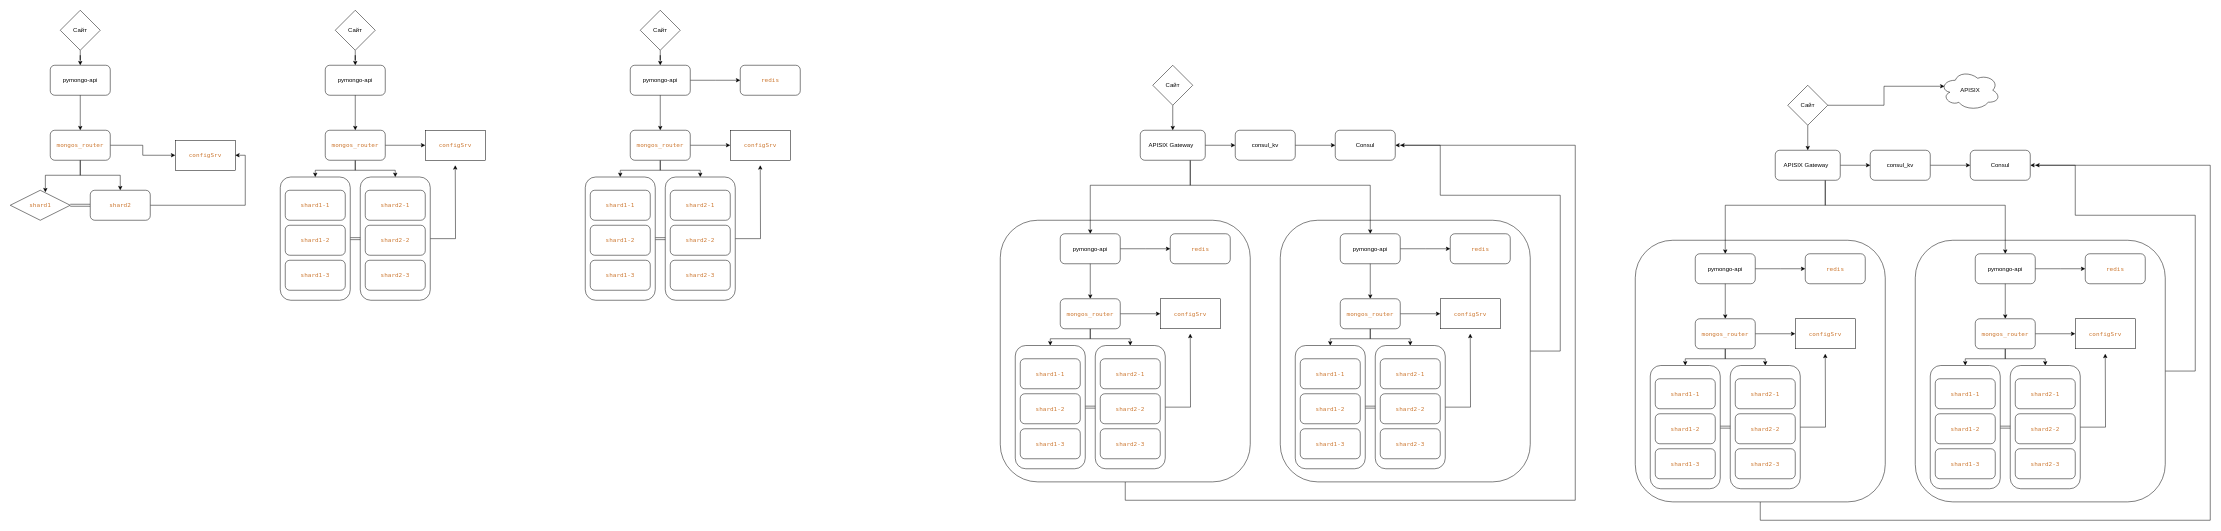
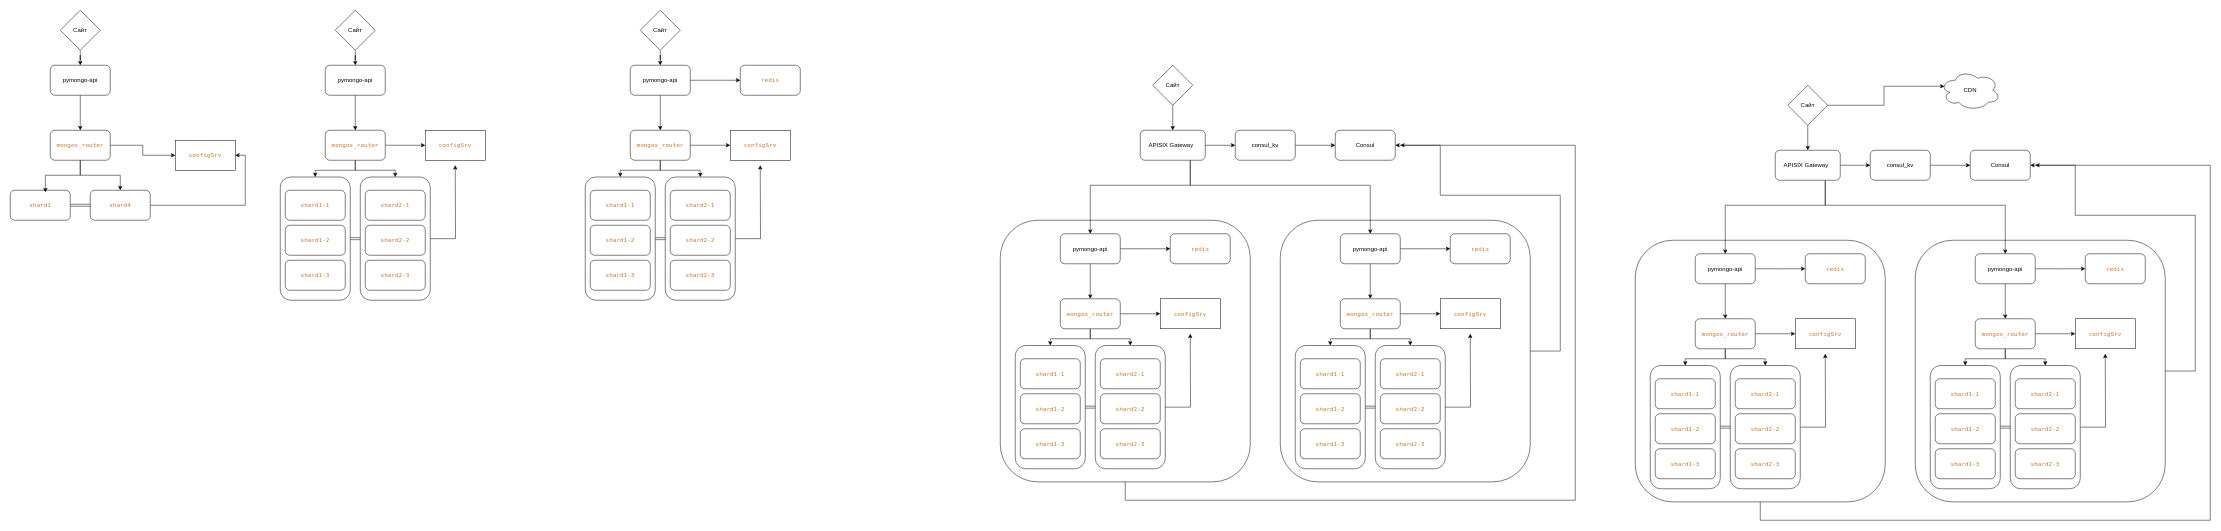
- <mxCell id="157" value="APISIX" style="ellipse;shape=cloud;whiteSpace=wrap;html=1;" vertex="1" parent="1"><mxGeometry x="3880" y="140" width="120" height="80" as="geometry" /></mxCell>
+ <mxCell id="157" value="CDN" style="ellipse;shape=cloud;whiteSpace=wrap;html=1;" vertex="1" parent="1"><mxGeometry x="3880" y="140" width="120" height="80" as="geometry" /></mxCell>
- <mxCell id="13" value="&lt;pre style=&quot;forced-color-adjust: none; color: rgb(169, 183, 198); font-size: 12px; font-style: normal; font-variant-ligatures: normal; font-variant-caps: normal; font-weight: 400; letter-spacing: normal; orphans: 2; text-align: left; text-indent: 0px; text-transform: none; widows: 2; word-spacing: 0px; -webkit-text-stroke-width: 0px; text-decoration-thickness: initial; text-decoration-style: initial; text-decoration-color: initial; font-family: &amp;quot;JetBrains Mono&amp;quot;, monospace;&quot;&gt;&lt;span style=&quot;forced-color-adjust: none; color: rgb(204, 120, 50);&quot;&gt;shard1&lt;/span&gt;&lt;/pre&gt;" style="rhombus;whiteSpace=wrap;html=1;" vertex="1" parent="1"><mxGeometry x="20" y="380" width="120" height="60" as="geometry" /></mxCell>
+ <mxCell id="13" value="&lt;pre style=&quot;forced-color-adjust: none; color: rgb(169, 183, 198); font-size: 12px; font-style: normal; font-variant-ligatures: normal; font-variant-caps: normal; font-weight: 400; letter-spacing: normal; orphans: 2; text-align: left; text-indent: 0px; text-transform: none; widows: 2; word-spacing: 0px; -webkit-text-stroke-width: 0px; text-decoration-thickness: initial; text-decoration-style: initial; text-decoration-color: initial; font-family: &amp;quot;JetBrains Mono&amp;quot;, monospace;&quot;&gt;&lt;span style=&quot;forced-color-adjust: none; color: rgb(204, 120, 50);&quot;&gt;shard1&lt;/span&gt;&lt;/pre&gt;" style="rounded=1;whiteSpace=wrap;html=1;" vertex="1" parent="1"><mxGeometry x="20" y="380" width="120" height="60" as="geometry" /></mxCell>
- <mxCell id="15" value="&lt;pre style=&quot;forced-color-adjust: none; color: rgb(169, 183, 198); font-size: 12px; font-style: normal; font-variant-ligatures: normal; font-variant-caps: normal; font-weight: 400; letter-spacing: normal; orphans: 2; text-align: left; text-indent: 0px; text-transform: none; widows: 2; word-spacing: 0px; -webkit-text-stroke-width: 0px; text-decoration-thickness: initial; text-decoration-style: initial; text-decoration-color: initial; font-family: &amp;quot;JetBrains Mono&amp;quot;, monospace;&quot;&gt;&lt;span style=&quot;forced-color-adjust: none; color: rgb(204, 120, 50);&quot;&gt;shard2&lt;/span&gt;&lt;/pre&gt;" style="rounded=1;whiteSpace=wrap;html=1;" vertex="1" parent="1"><mxGeometry x="180" y="380" width="120" height="60" as="geometry" /></mxCell>
+ <mxCell id="15" value="&lt;pre style=&quot;forced-color-adjust: none; color: rgb(169, 183, 198); font-size: 12px; font-style: normal; font-variant-ligatures: normal; font-variant-caps: normal; font-weight: 400; letter-spacing: normal; orphans: 2; text-align: left; text-indent: 0px; text-transform: none; widows: 2; word-spacing: 0px; -webkit-text-stroke-width: 0px; text-decoration-thickness: initial; text-decoration-style: initial; text-decoration-color: initial; font-family: &amp;quot;JetBrains Mono&amp;quot;, monospace;&quot;&gt;&lt;span style=&quot;forced-color-adjust: none; color: rgb(204, 120, 50);&quot;&gt;shard4&lt;/span&gt;&lt;/pre&gt;" style="rounded=1;whiteSpace=wrap;html=1;" vertex="1" parent="1"><mxGeometry x="180" y="380" width="120" height="60" as="geometry" /></mxCell>
